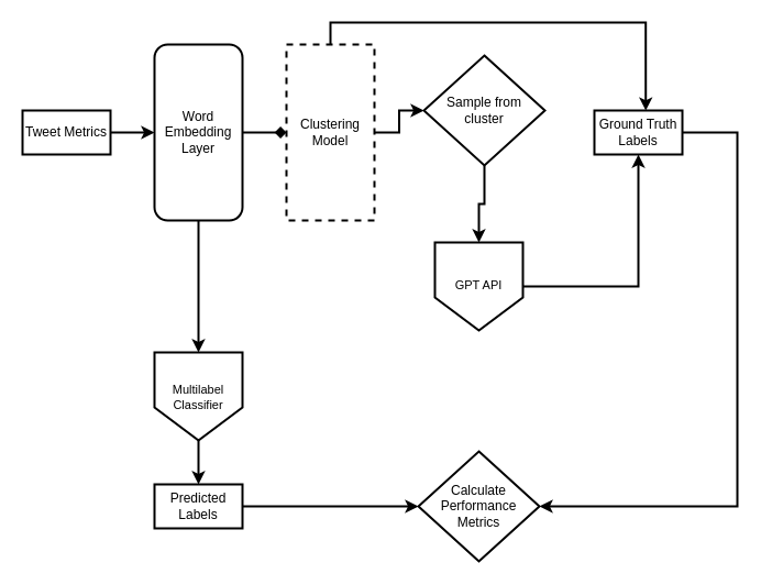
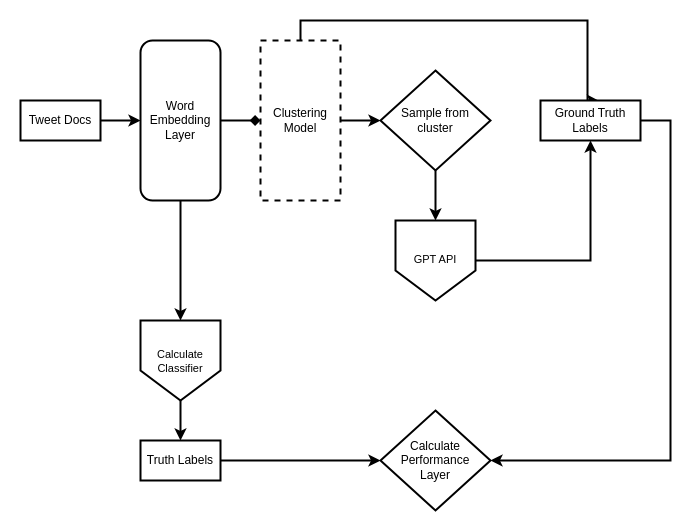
- <mxCell id="12" value="Sample from&lt;br&gt;cluster" style="shape=rhombus;perimeter=rhombusPerimeter;whiteSpace=wrap;html=1;align=center;strokeWidth=2;" parent="1" vertex="1"><mxGeometry x="385" y="50" width="110" height="100" as="geometry" /></mxCell>
+ <mxCell id="12" value="Sample from&lt;br&gt;cluster" style="shape=rhombus;perimeter=rhombusPerimeter;whiteSpace=wrap;html=1;align=center;strokeWidth=2;" parent="1" vertex="1"><mxGeometry x="380" y="70" width="110" height="100" as="geometry" /></mxCell>
- <mxCell id="16" value="Tweet Metrics" style="whiteSpace=wrap;html=1;align=center;strokeWidth=2;" parent="1" vertex="1"><mxGeometry x="20" y="100" width="80" height="40" as="geometry" /></mxCell>
+ <mxCell id="16" value="Tweet Docs" style="whiteSpace=wrap;html=1;align=center;strokeWidth=2;" parent="1" vertex="1"><mxGeometry x="20" y="100" width="80" height="40" as="geometry" /></mxCell>
- <mxCell id="14" value="Ground Truth Labels" style="whiteSpace=wrap;html=1;align=center;strokeWidth=2;" parent="1" vertex="1"><mxGeometry x="540" y="100" width="80" height="40" as="geometry" /></mxCell>
+ <mxCell id="14" value="Ground Truth Labels" style="whiteSpace=wrap;html=1;align=center;strokeWidth=2;" parent="1" vertex="1"><mxGeometry x="540" y="100" width="100" height="40" as="geometry" /></mxCell>
- <mxCell id="19" value="&lt;span style=&quot;font-size: 11px;&quot;&gt;Multilabel&lt;br&gt;Classifier&lt;br&gt;&lt;br&gt;&lt;/span&gt;" style="text;strokeColor=none;fillColor=none;spacingLeft=4;spacingRight=4;overflow=hidden;rotatable=0;points=[[0,0.5],[1,0.5]];portConstraint=eastwest;fontSize=12;whiteSpace=wrap;html=1;align=center;" vertex="1" parent="1"><mxGeometry x="140" y="340" width="80" height="30" as="geometry" /></mxCell>
+ <mxCell id="19" value="&lt;span style=&quot;font-size: 11px;&quot;&gt;Calculate&lt;br&gt;Classifier&lt;br&gt;&lt;br&gt;&lt;/span&gt;" style="text;strokeColor=none;fillColor=none;spacingLeft=4;spacingRight=4;overflow=hidden;rotatable=0;points=[[0,0.5],[1,0.5]];portConstraint=eastwest;fontSize=12;whiteSpace=wrap;html=1;align=center;" vertex="1" parent="1"><mxGeometry x="140" y="340" width="80" height="30" as="geometry" /></mxCell>
- <mxCell id="21" value="Predicted Labels" style="whiteSpace=wrap;html=1;align=center;strokeWidth=2;" vertex="1" parent="1"><mxGeometry x="140" y="440" width="80" height="40" as="geometry" /></mxCell>
+ <mxCell id="21" value="Truth Labels" style="whiteSpace=wrap;html=1;align=center;strokeWidth=2;" vertex="1" parent="1"><mxGeometry x="140" y="440" width="80" height="40" as="geometry" /></mxCell>
- <mxCell id="22" value="Calculate Performance&lt;br&gt;Metrics" style="shape=rhombus;perimeter=rhombusPerimeter;whiteSpace=wrap;html=1;align=center;strokeWidth=2;" vertex="1" parent="1"><mxGeometry x="380" y="410" width="110" height="100" as="geometry" /></mxCell>
+ <mxCell id="22" value="Calculate Performance&lt;br&gt;Layer" style="shape=rhombus;perimeter=rhombusPerimeter;whiteSpace=wrap;html=1;align=center;strokeWidth=2;" vertex="1" parent="1"><mxGeometry x="380" y="410" width="110" height="100" as="geometry" /></mxCell>
